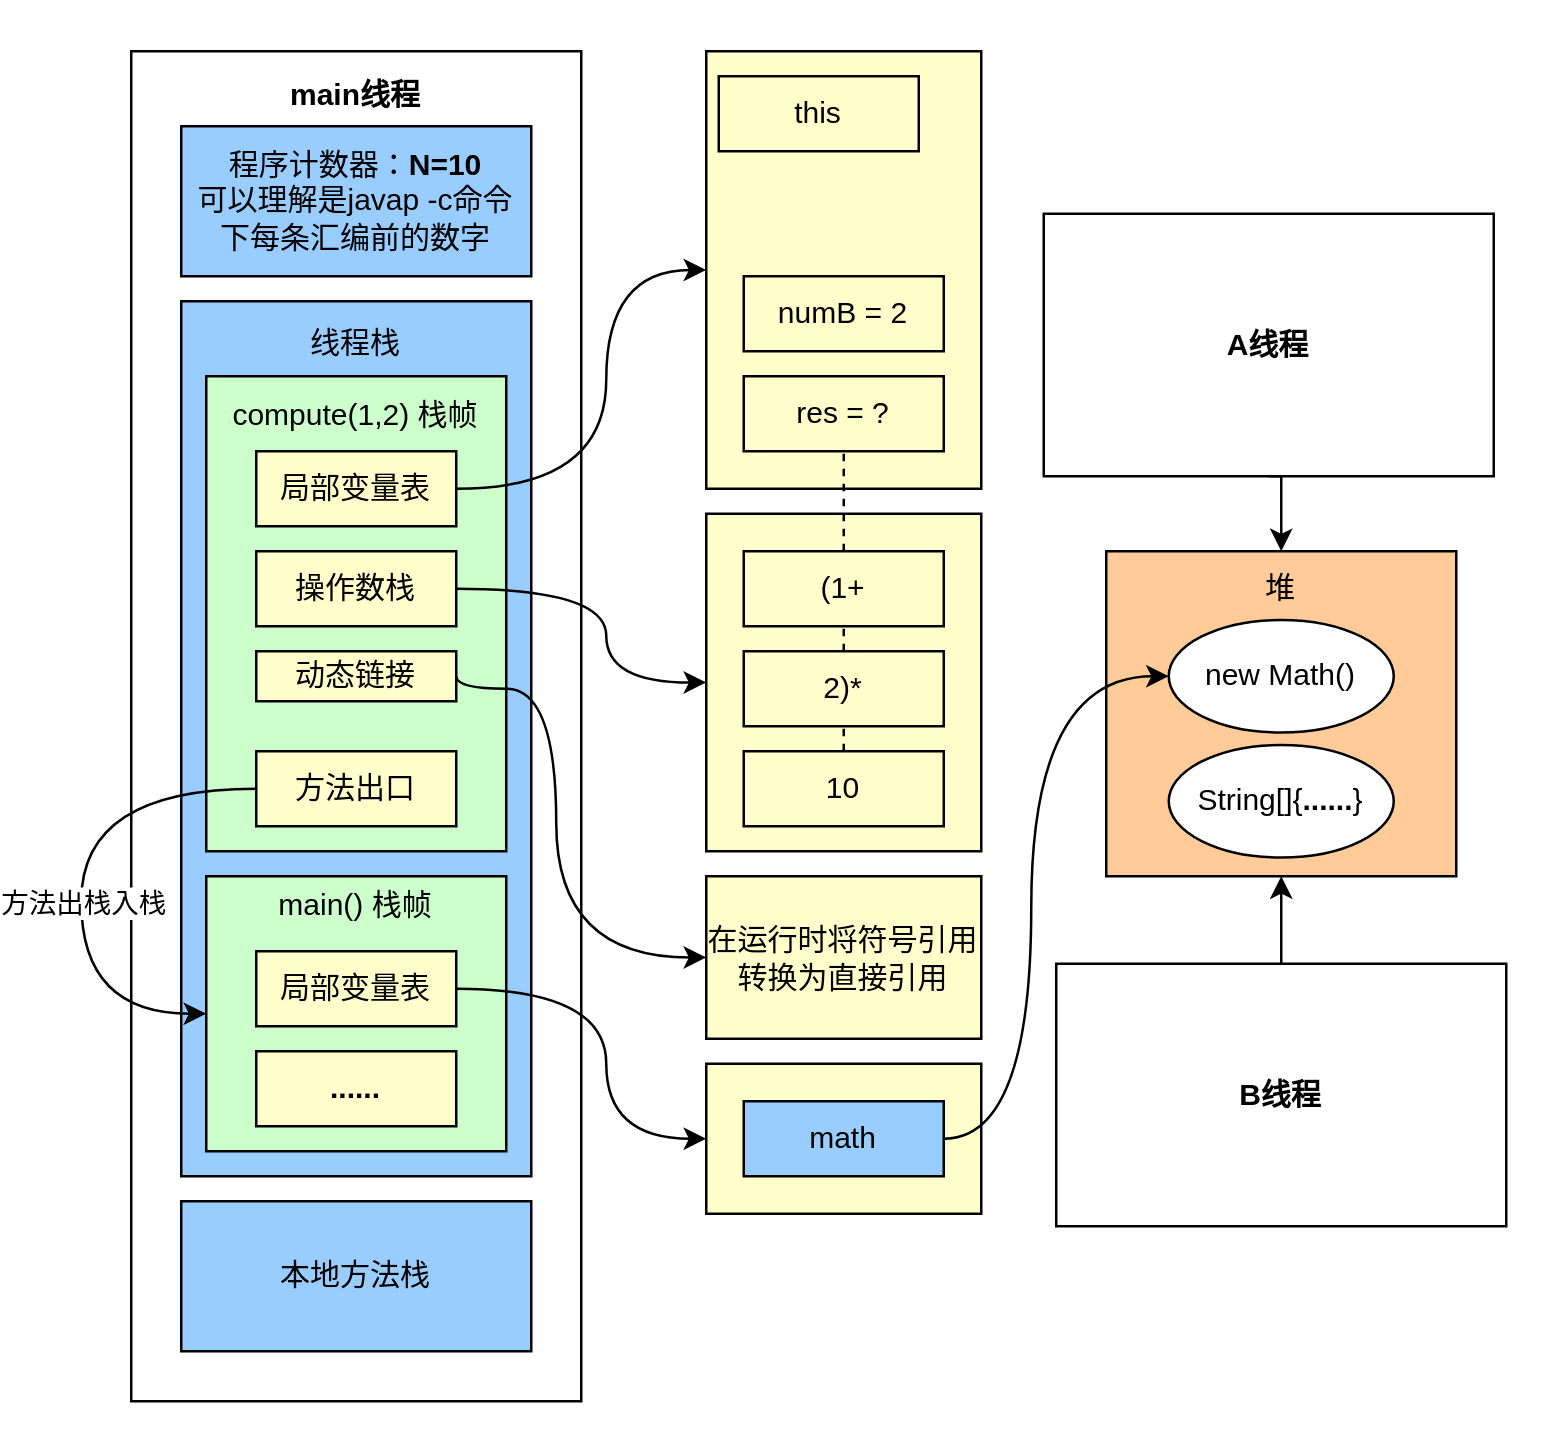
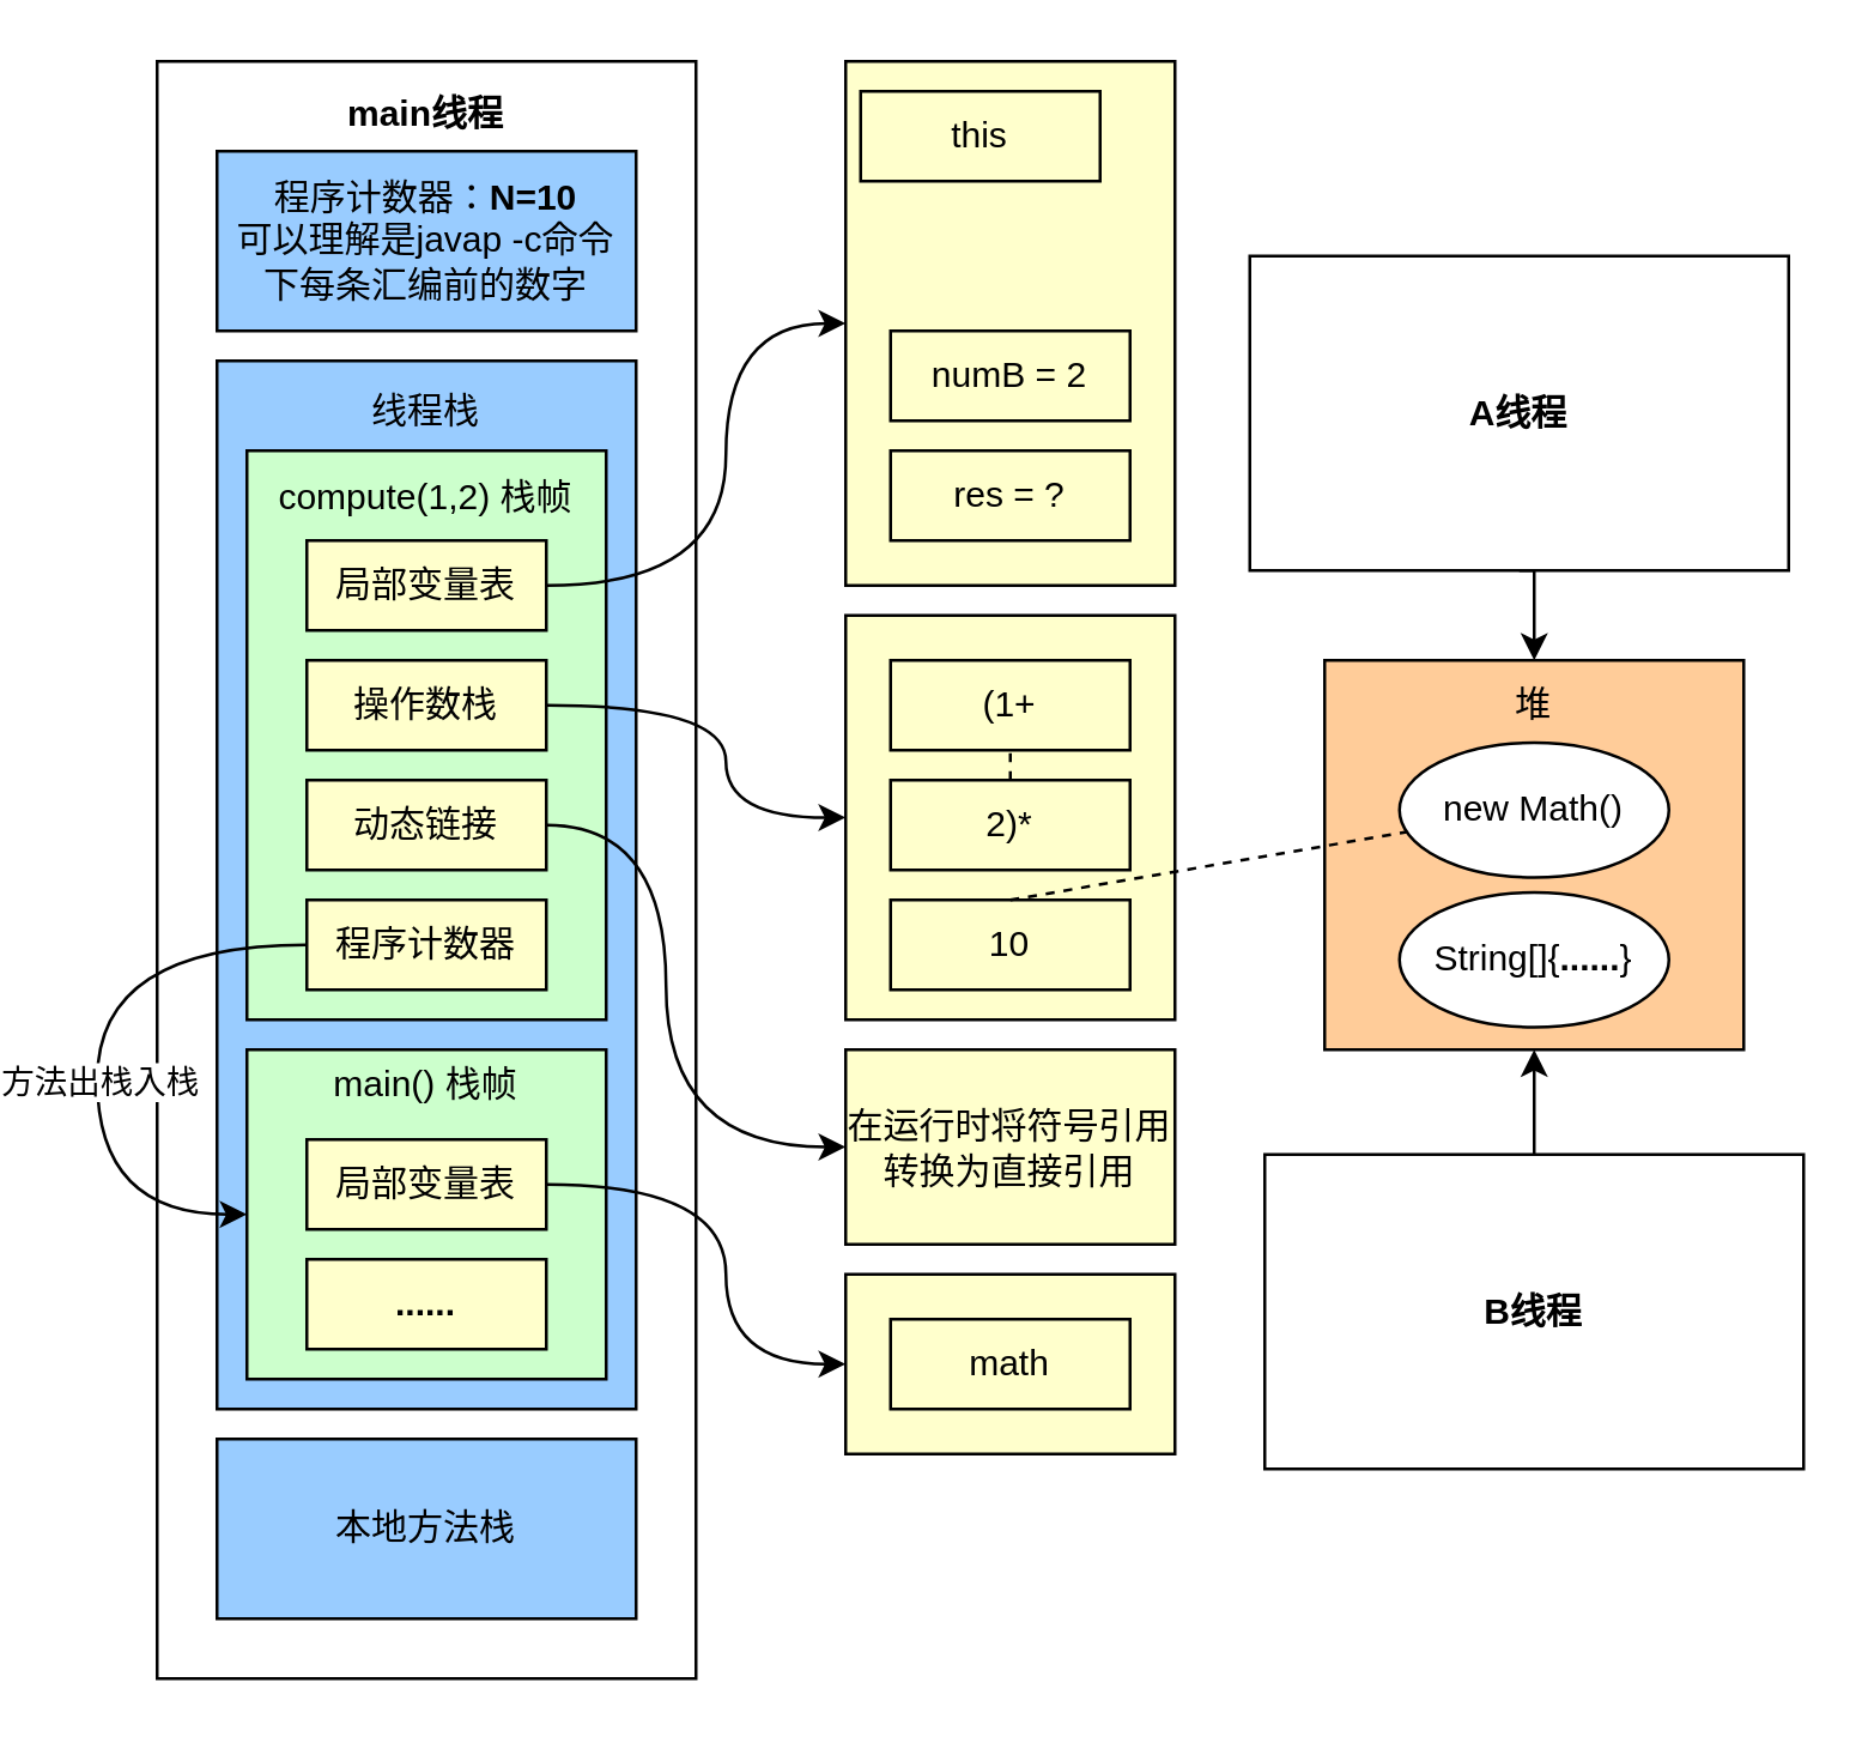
- <mxCell id="29" value="" style="endArrow=none;dashed=1;html=1;rounded=0;entryX=0.5;entryY=1;entryDx=0;entryDy=0;exitX=0.5;exitY=0;exitDx=0;exitDy=0;" edge="1" parent="1" source="26" target="24"><mxGeometry width="50" height="50" relative="1" as="geometry"><mxPoint x="270" y="245" as="sourcePoint" /><mxPoint x="320" y="195" as="targetPoint" /></mxGeometry></mxCell>
- <mxCell id="14" value="动态链接" style="rounded=0;whiteSpace=wrap;html=1;fillColor=#FFFFCC;" vertex="1" parent="1"><mxGeometry x="90" y="260" width="80" height="20" as="geometry" /></mxCell>
+ <mxCell id="14" value="动态链接" style="rounded=0;whiteSpace=wrap;html=1;fillColor=#FFFFCC;" vertex="1" parent="1"><mxGeometry x="90" y="260" width="80" height="30" as="geometry" /></mxCell>
- <mxCell id="31" value="" style="endArrow=none;dashed=1;html=1;rounded=0;entryX=0.5;entryY=1;entryDx=0;entryDy=0;exitX=0.5;exitY=0;exitDx=0;exitDy=0;" edge="1" parent="1" source="28" target="27"><mxGeometry width="50" height="50" relative="1" as="geometry"><mxPoint x="335" y="270" as="sourcePoint" /><mxPoint x="335" y="260" as="targetPoint" /></mxGeometry></mxCell>
+ <mxCell id="31" value="" style="endArrow=none;dashed=1;html=1;rounded=0;exitX=0.5;exitY=0;exitDx=0;exitDy=0;" edge="1" parent="1" source="28" target="36"><mxGeometry width="50" height="50" relative="1" as="geometry"><mxPoint x="335" y="270" as="sourcePoint" /><mxPoint x="335" y="260" as="targetPoint" /></mxGeometry></mxCell>
- <mxCell id="17" value="方法出口" style="rounded=0;whiteSpace=wrap;html=1;fillColor=#FFFFCC;" vertex="1" parent="1"><mxGeometry x="90" y="300" width="80" height="30" as="geometry" /></mxCell>
+ <mxCell id="17" value="程序计数器" style="rounded=0;whiteSpace=wrap;html=1;fillColor=#FFFFCC;" vertex="1" parent="1"><mxGeometry x="90" y="300" width="80" height="30" as="geometry" /></mxCell>
- <mxCell id="34" style="edgeStyle=orthogonalEdgeStyle;rounded=0;orthogonalLoop=1;jettySize=auto;html=1;exitX=1;exitY=0.5;exitDx=0;exitDy=0;entryX=0;entryY=0.5;entryDx=0;entryDy=0;curved=1;" edge="1" parent="1" source="35" target="36"><mxGeometry relative="1" as="geometry"><Array as="points"><mxPoint x="400" y="455" /><mxPoint x="400" y="270" /></Array></mxGeometry></mxCell>
- <mxCell id="35" value="math" style="rounded=0;whiteSpace=wrap;html=1;fillColor=#99ccff;" vertex="1" parent="1"><mxGeometry x="285" y="440" width="80" height="30" as="geometry" /></mxCell>
+ <mxCell id="35" value="math" style="rounded=0;whiteSpace=wrap;html=1;fillColor=#FFFFCC;" vertex="1" parent="1"><mxGeometry x="285" y="440" width="80" height="30" as="geometry" /></mxCell>
